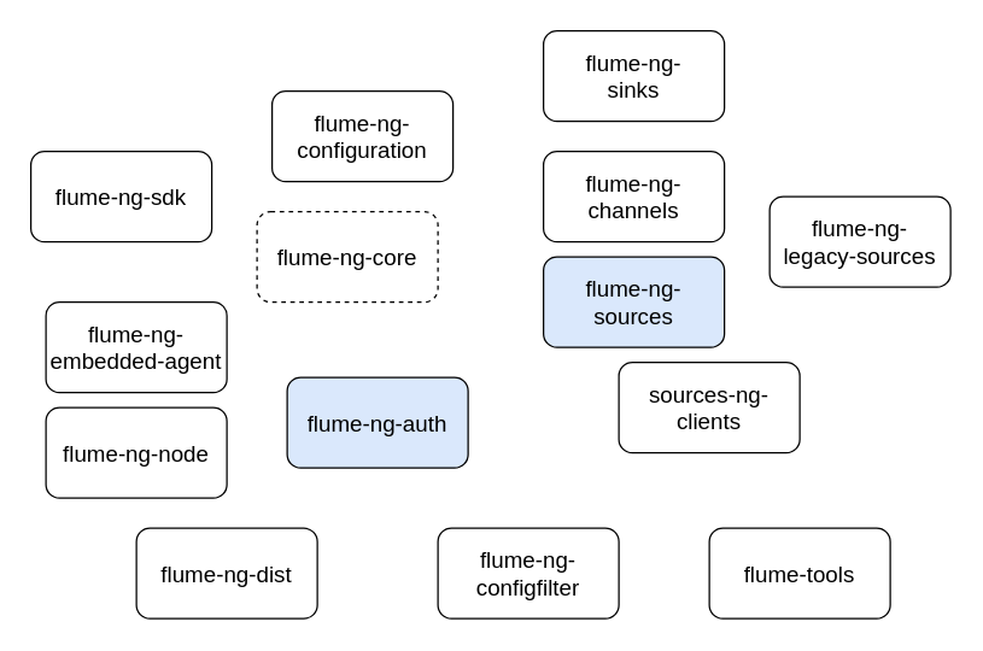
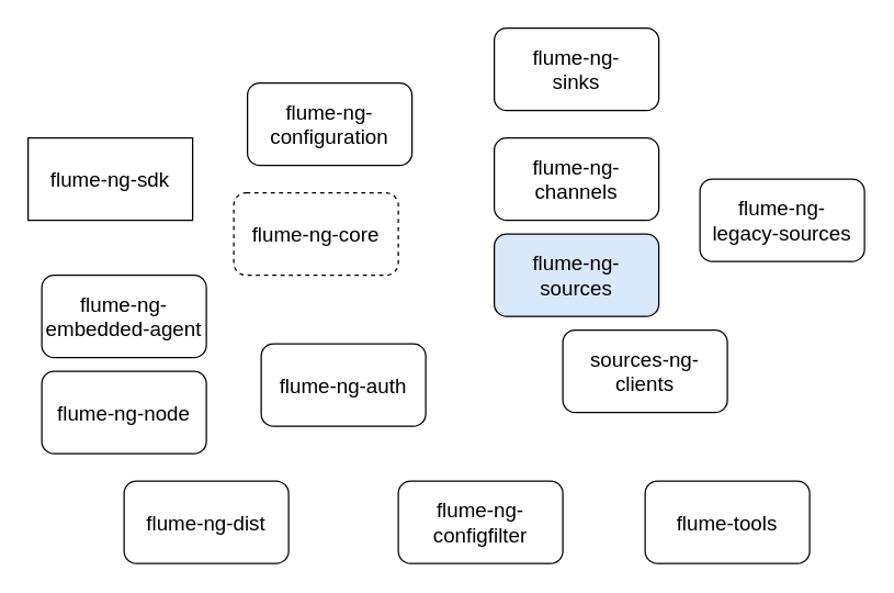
- <mxCell id="15" value="flume-ng-sdk" style="rounded=1;whiteSpace=wrap;html=1;fontSize=15;" vertex="1" parent="1"><mxGeometry y="100" width="120" height="60" as="geometry" x="20" /></mxCell>
+ <mxCell id="15" value="flume-ng-sdk" style="whiteSpace=wrap;html=1;fontSize=15;rounded=0;" vertex="1" parent="1"><mxGeometry y="100" width="120" height="60" as="geometry" x="20" /></mxCell>
- <mxCell id="4" value="flume-ng-auth" style="rounded=1;whiteSpace=wrap;html=1;fontSize=15;fillColor=#dae8fc;" vertex="1" parent="1"><mxGeometry x="190" y="250" width="120" height="60" as="geometry" /></mxCell>
+ <mxCell id="4" value="flume-ng-auth" style="rounded=1;whiteSpace=wrap;html=1;fontSize=15;" vertex="1" parent="1"><mxGeometry x="190" y="250" width="120" height="60" as="geometry" /></mxCell>
